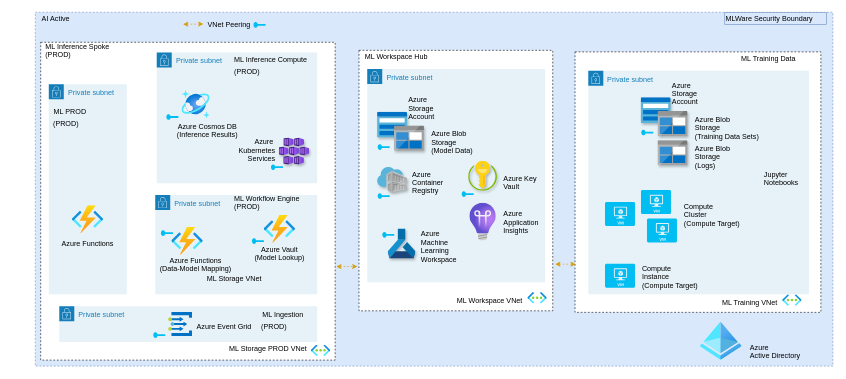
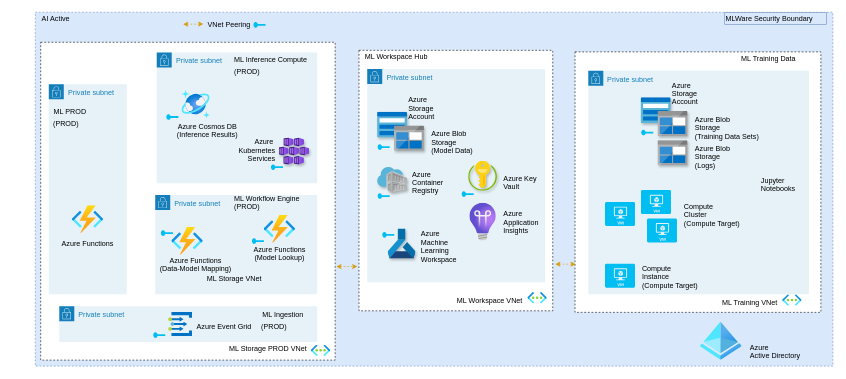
- <mxCell id="86" value="ML Inference Spoke&#10;(PROD)&#10;" style="text;align=left;verticalAlign=middle;resizable=0;points=[];autosize=1;" parent="1" vertex="1"><mxGeometry x="73" y="75" width="130" height="30" as="geometry" /></mxCell>
- <mxCell id="82" value="Jupyter&#10;Notebooks" style="text;align=left;verticalAlign=middle;resizable=0;points=[];autosize=1;" parent="1" vertex="1"><mxGeometry x="1271.29" y="281.43" width="70" height="30" as="geometry" /></mxCell>
+ <mxCell id="82" value="Jupyter&#10;Notebooks" style="text;align=left;verticalAlign=middle;resizable=0;points=[];autosize=1;" parent="1" vertex="1"><mxGeometry x="1266.29" y="291.43" width="70" height="30" as="geometry" /></mxCell>
- <mxCell id="43" value="Azure Vault&#10;(Model Lookup)" style="text;align=center;verticalAlign=middle;resizable=0;points=[];autosize=1;" parent="1" vertex="1"><mxGeometry x="415.5" y="406.54" width="100" height="30" as="geometry" /></mxCell>
+ <mxCell id="43" value="Azure Functions&#10;(Model Lookup)" style="text;align=center;verticalAlign=middle;resizable=0;points=[];autosize=1;" parent="1" vertex="1"><mxGeometry x="415.5" y="406.54" width="100" height="30" as="geometry" /></mxCell>
